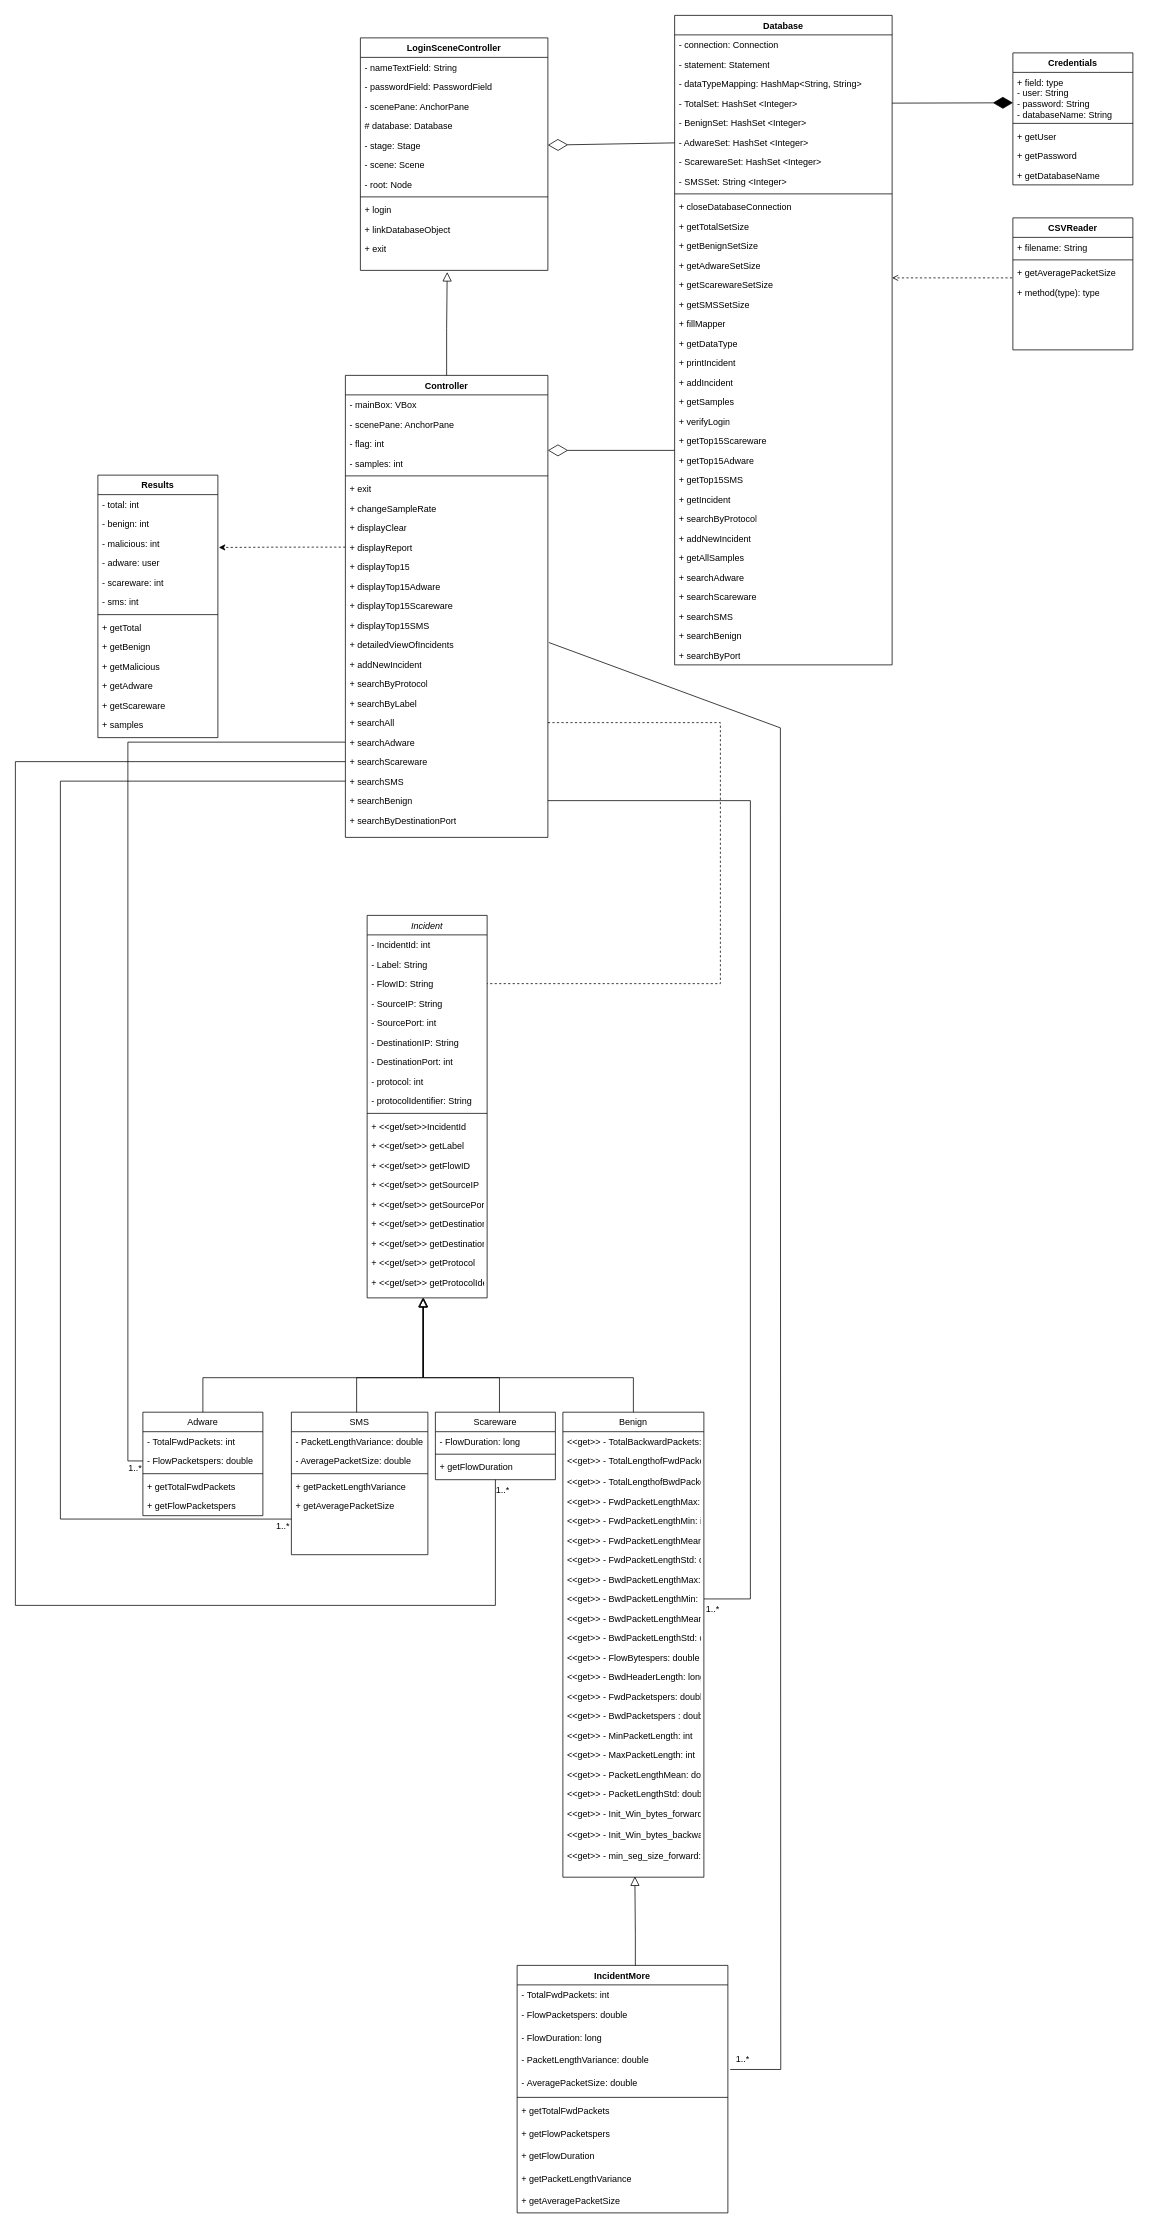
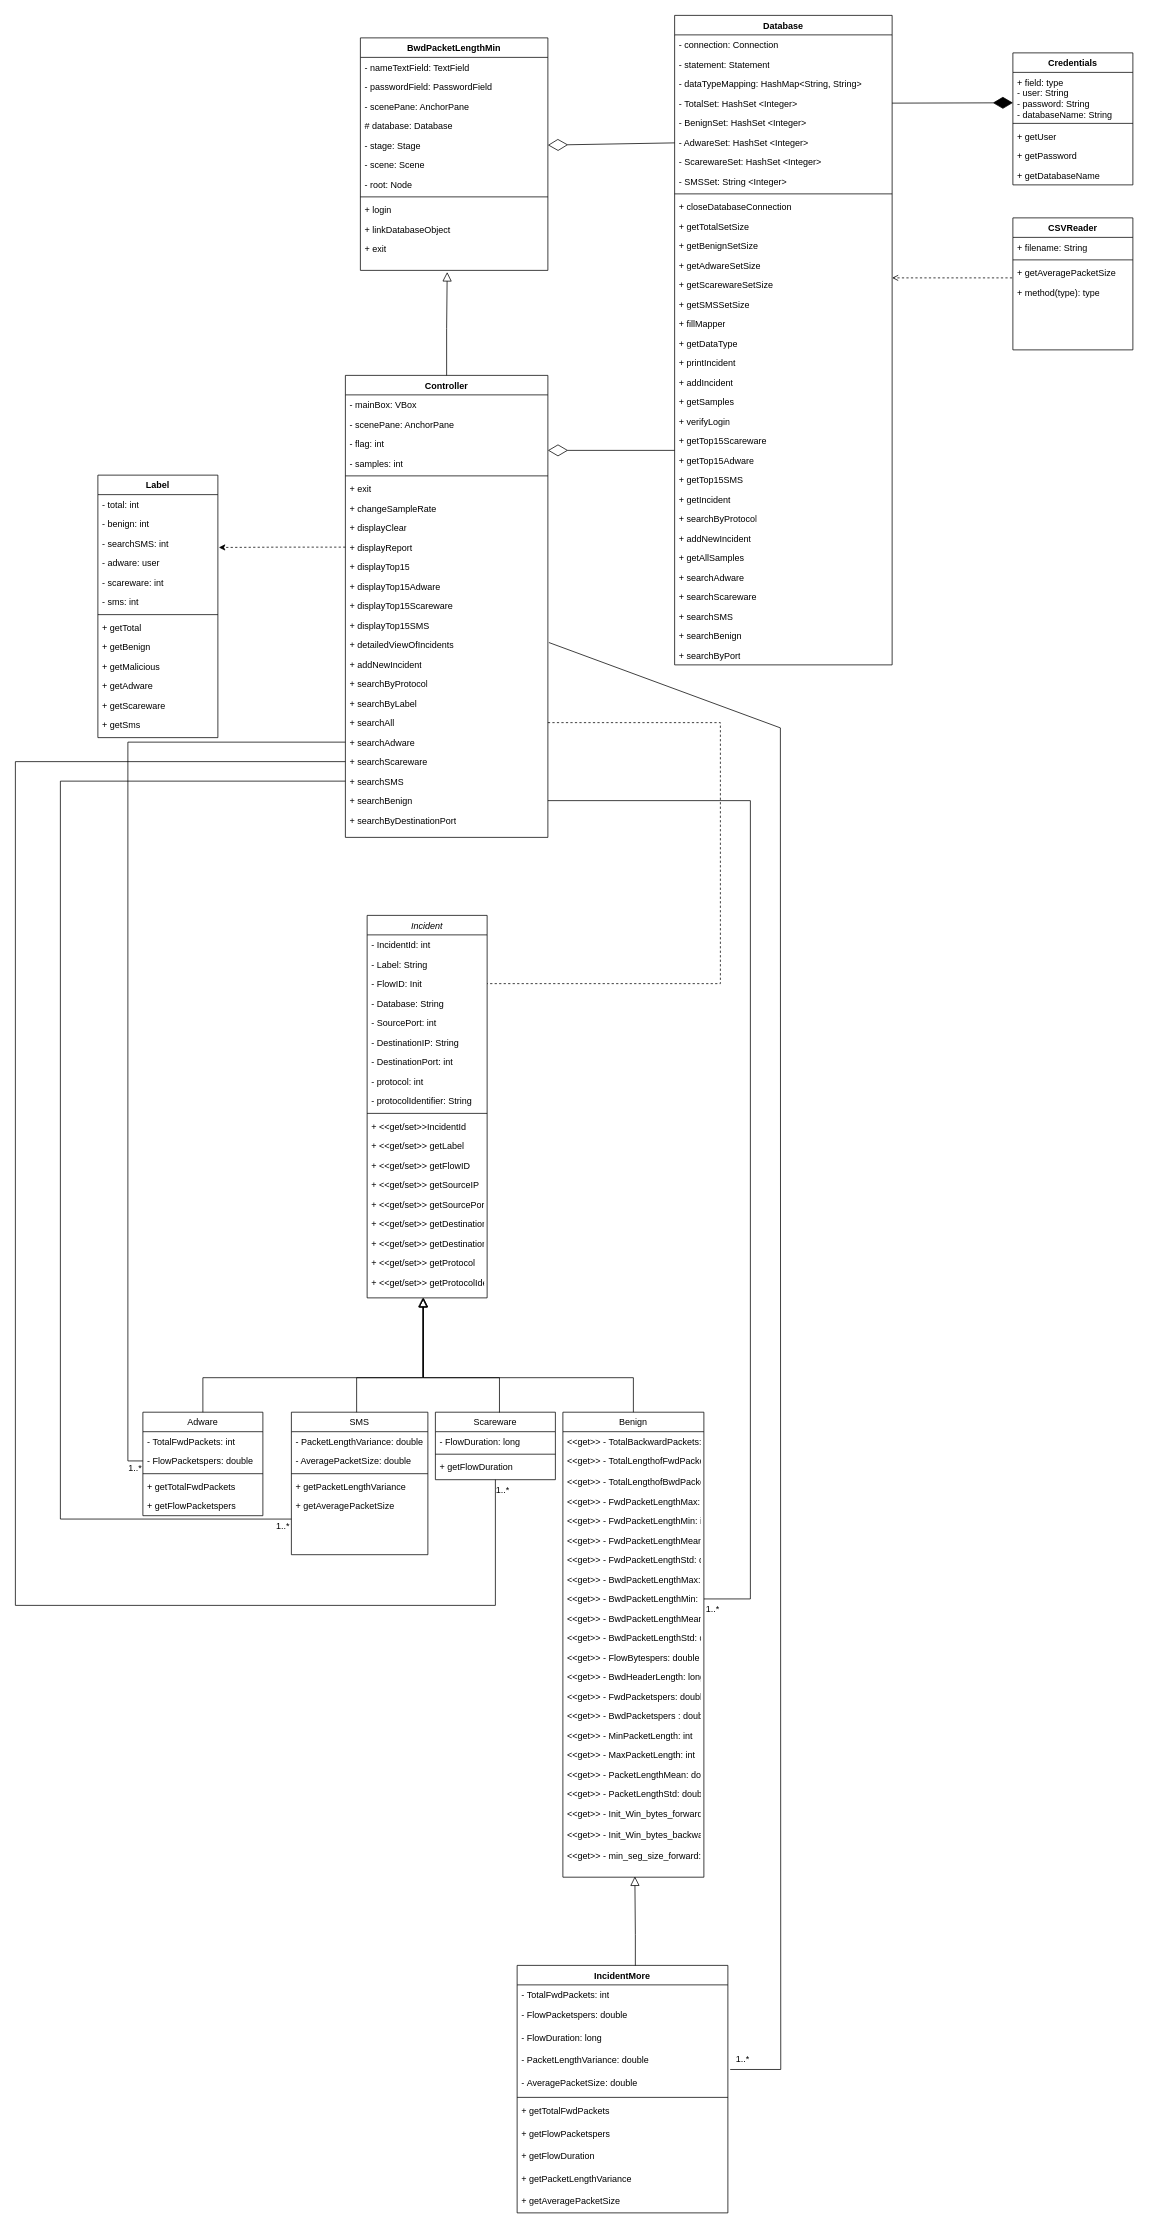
- <mxCell id="135" value="LoginSceneController" style="swimlane;fontStyle=1;align=center;verticalAlign=top;childLayout=stackLayout;horizontal=1;startSize=26;horizontalStack=0;resizeParent=1;resizeParentMax=0;resizeLast=0;collapsible=1;marginBottom=0;whiteSpace=wrap;html=1;" parent="1" vertex="1"><mxGeometry x="480" y="50" width="250" height="310" as="geometry" /></mxCell>
+ <mxCell id="135" value="BwdPacketLengthMin" style="swimlane;fontStyle=1;align=center;verticalAlign=top;childLayout=stackLayout;horizontal=1;startSize=26;horizontalStack=0;resizeParent=1;resizeParentMax=0;resizeLast=0;collapsible=1;marginBottom=0;whiteSpace=wrap;html=1;" parent="1" vertex="1"><mxGeometry x="480" y="50" width="250" height="310" as="geometry" /></mxCell>
- <mxCell id="136" value="-&amp;nbsp;nameTextField: String" style="text;strokeColor=none;fillColor=none;align=left;verticalAlign=top;spacingLeft=4;spacingRight=4;overflow=hidden;rotatable=0;points=[[0,0.5],[1,0.5]];portConstraint=eastwest;whiteSpace=wrap;html=1;" parent="135" vertex="1"><mxGeometry y="26" width="250" height="26" as="geometry" /></mxCell>
+ <mxCell id="136" value="-&amp;nbsp;nameTextField: TextField" style="text;strokeColor=none;fillColor=none;align=left;verticalAlign=top;spacingLeft=4;spacingRight=4;overflow=hidden;rotatable=0;points=[[0,0.5],[1,0.5]];portConstraint=eastwest;whiteSpace=wrap;html=1;" parent="135" vertex="1"><mxGeometry y="26" width="250" height="26" as="geometry" /></mxCell>
- <mxCell id="121" value="Results" style="swimlane;fontStyle=1;align=center;verticalAlign=top;childLayout=stackLayout;horizontal=1;startSize=26;horizontalStack=0;resizeParent=1;resizeParentMax=0;resizeLast=0;collapsible=1;marginBottom=0;whiteSpace=wrap;html=1;" parent="1" vertex="1"><mxGeometry x="130" y="633" width="160" height="350" as="geometry" /></mxCell>
+ <mxCell id="121" value="Label" style="swimlane;fontStyle=1;align=center;verticalAlign=top;childLayout=stackLayout;horizontal=1;startSize=26;horizontalStack=0;resizeParent=1;resizeParentMax=0;resizeLast=0;collapsible=1;marginBottom=0;whiteSpace=wrap;html=1;" parent="1" vertex="1"><mxGeometry x="130" y="633" width="160" height="350" as="geometry" /></mxCell>
- <mxCell id="124" value="- malicious: int" style="text;align=left;verticalAlign=top;spacingLeft=4;spacingRight=4;overflow=hidden;rotatable=0;points=[[0,0.5],[1,0.5]];portConstraint=eastwest;rounded=0;shadow=0;html=0;" parent="121" vertex="1"><mxGeometry y="78" width="160" height="26" as="geometry" /></mxCell>
+ <mxCell id="124" value="- searchSMS: int" style="text;align=left;verticalAlign=top;spacingLeft=4;spacingRight=4;overflow=hidden;rotatable=0;points=[[0,0.5],[1,0.5]];portConstraint=eastwest;rounded=0;shadow=0;html=0;" parent="121" vertex="1"><mxGeometry y="78" width="160" height="26" as="geometry" /></mxCell>
- <mxCell id="134" value="+&amp;nbsp;samples" style="text;strokeColor=none;fillColor=none;align=left;verticalAlign=top;spacingLeft=4;spacingRight=4;overflow=hidden;rotatable=0;points=[[0,0.5],[1,0.5]];portConstraint=eastwest;whiteSpace=wrap;html=1;" parent="121" vertex="1"><mxGeometry y="320" width="160" height="30" as="geometry" /></mxCell>
+ <mxCell id="134" value="+&amp;nbsp;getSms" style="text;strokeColor=none;fillColor=none;align=left;verticalAlign=top;spacingLeft=4;spacingRight=4;overflow=hidden;rotatable=0;points=[[0,0.5],[1,0.5]];portConstraint=eastwest;whiteSpace=wrap;html=1;" parent="121" vertex="1"><mxGeometry y="320" width="160" height="30" as="geometry" /></mxCell>
- <mxCell id="5" value="- FlowID: String" style="text;align=left;verticalAlign=top;spacingLeft=4;spacingRight=4;overflow=hidden;rotatable=0;points=[[0,0.5],[1,0.5]];portConstraint=eastwest;rounded=0;shadow=0;html=0;" parent="2" vertex="1"><mxGeometry y="78" width="160" height="26" as="geometry" /></mxCell>
+ <mxCell id="5" value="- FlowID: Init" style="text;align=left;verticalAlign=top;spacingLeft=4;spacingRight=4;overflow=hidden;rotatable=0;points=[[0,0.5],[1,0.5]];portConstraint=eastwest;rounded=0;shadow=0;html=0;" parent="2" vertex="1"><mxGeometry y="78" width="160" height="26" as="geometry" /></mxCell>
- <mxCell id="6" value="- SourceIP: String" style="text;align=left;verticalAlign=top;spacingLeft=4;spacingRight=4;overflow=hidden;rotatable=0;points=[[0,0.5],[1,0.5]];portConstraint=eastwest;" parent="2" vertex="1"><mxGeometry y="104" width="160" height="26" as="geometry" /></mxCell>
+ <mxCell id="6" value="- Database: String" style="text;align=left;verticalAlign=top;spacingLeft=4;spacingRight=4;overflow=hidden;rotatable=0;points=[[0,0.5],[1,0.5]];portConstraint=eastwest;" parent="2" vertex="1"><mxGeometry y="104" width="160" height="26" as="geometry" /></mxCell>
